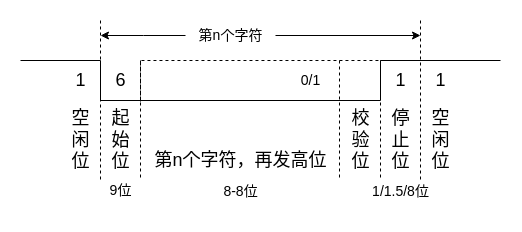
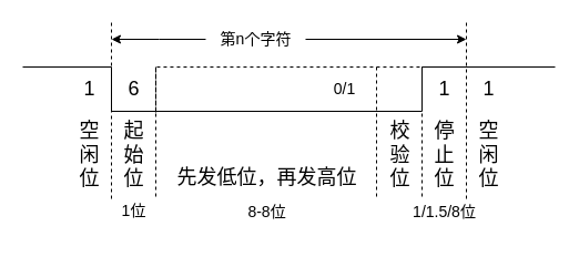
- <mxCell id="5" value="第n个字符，再发高位" style="text;html=1;align=center;verticalAlign=middle;resizable=0;points=[];autosize=1;strokeColor=none;fillColor=none;fontSize=18;" vertex="1" parent="1"><mxGeometry x="145" y="140" width="190" height="40" as="geometry" /></mxCell>
+ <mxCell id="5" value="先发低位，再发高位" style="text;html=1;align=center;verticalAlign=middle;resizable=0;points=[];autosize=1;strokeColor=none;fillColor=none;fontSize=18;" vertex="1" parent="1"><mxGeometry x="145" y="140" width="190" height="40" as="geometry" /></mxCell>
- <mxCell id="16" value="9位" style="text;html=1;align=center;verticalAlign=middle;resizable=0;points=[];autosize=1;strokeColor=none;fillColor=none;fontSize=14;" vertex="1" parent="1"><mxGeometry x="95" y="175" width="50" height="30" as="geometry" /></mxCell>
+ <mxCell id="16" value="1位" style="text;html=1;align=center;verticalAlign=middle;resizable=0;points=[];autosize=1;strokeColor=none;fillColor=none;fontSize=14;" vertex="1" parent="1"><mxGeometry x="95" y="175" width="50" height="30" as="geometry" /></mxCell>
